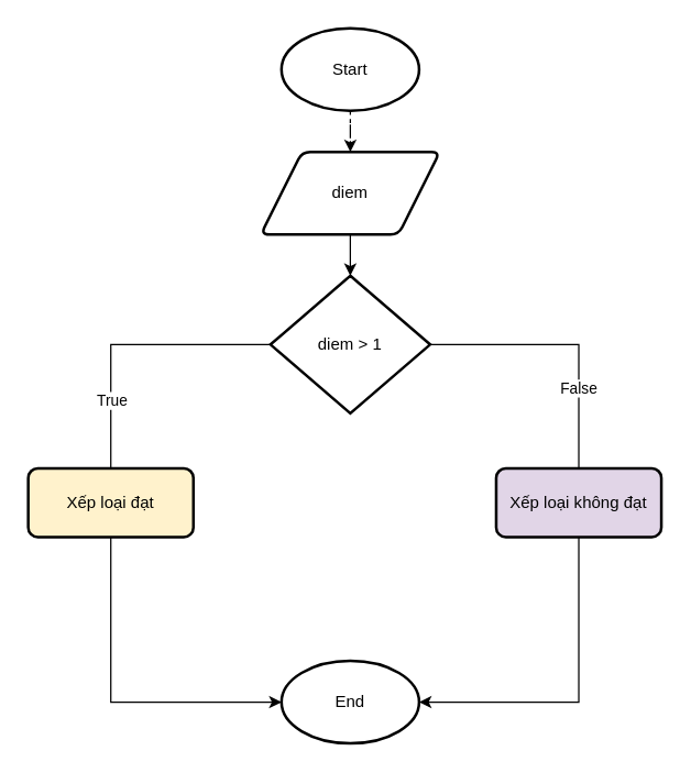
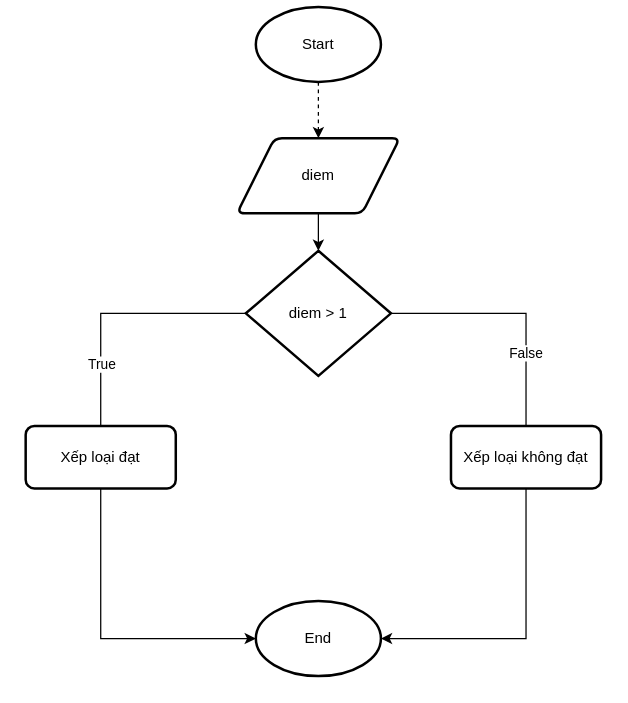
- <mxCell id="4" value="Start" style="strokeWidth=2;html=1;shape=mxgraph.flowchart.start_1;whiteSpace=wrap;" parent="1" vertex="1"><mxGeometry x="204" y="20" width="100" height="60" as="geometry" /></mxCell>
+ <mxCell id="4" value="Start" style="strokeWidth=2;html=1;shape=mxgraph.flowchart.start_1;whiteSpace=wrap;" parent="1" vertex="1"><mxGeometry x="204" y="5" width="100" height="60" as="geometry" /></mxCell>
- <mxCell id="13" value="Xếp loại đạt" style="rounded=1;whiteSpace=wrap;html=1;absoluteArcSize=1;arcSize=14;strokeWidth=2;fillColor=#fff2cc;" parent="1" vertex="1"><mxGeometry x="20" y="340" width="120" height="50" as="geometry" /></mxCell>
+ <mxCell id="13" value="Xếp loại đạt" style="rounded=1;whiteSpace=wrap;html=1;absoluteArcSize=1;arcSize=14;strokeWidth=2;" parent="1" vertex="1"><mxGeometry x="20" y="340" width="120" height="50" as="geometry" /></mxCell>
- <mxCell id="15" value="Xếp loại không đạt" style="rounded=1;whiteSpace=wrap;html=1;absoluteArcSize=1;arcSize=14;strokeWidth=2;fillColor=#e1d5e7;" parent="1" vertex="1"><mxGeometry x="360" y="340" width="120" height="50" as="geometry" /></mxCell>
+ <mxCell id="15" value="Xếp loại không đạt" style="rounded=1;whiteSpace=wrap;html=1;absoluteArcSize=1;arcSize=14;strokeWidth=2;" parent="1" vertex="1"><mxGeometry x="360" y="340" width="120" height="50" as="geometry" /></mxCell>
